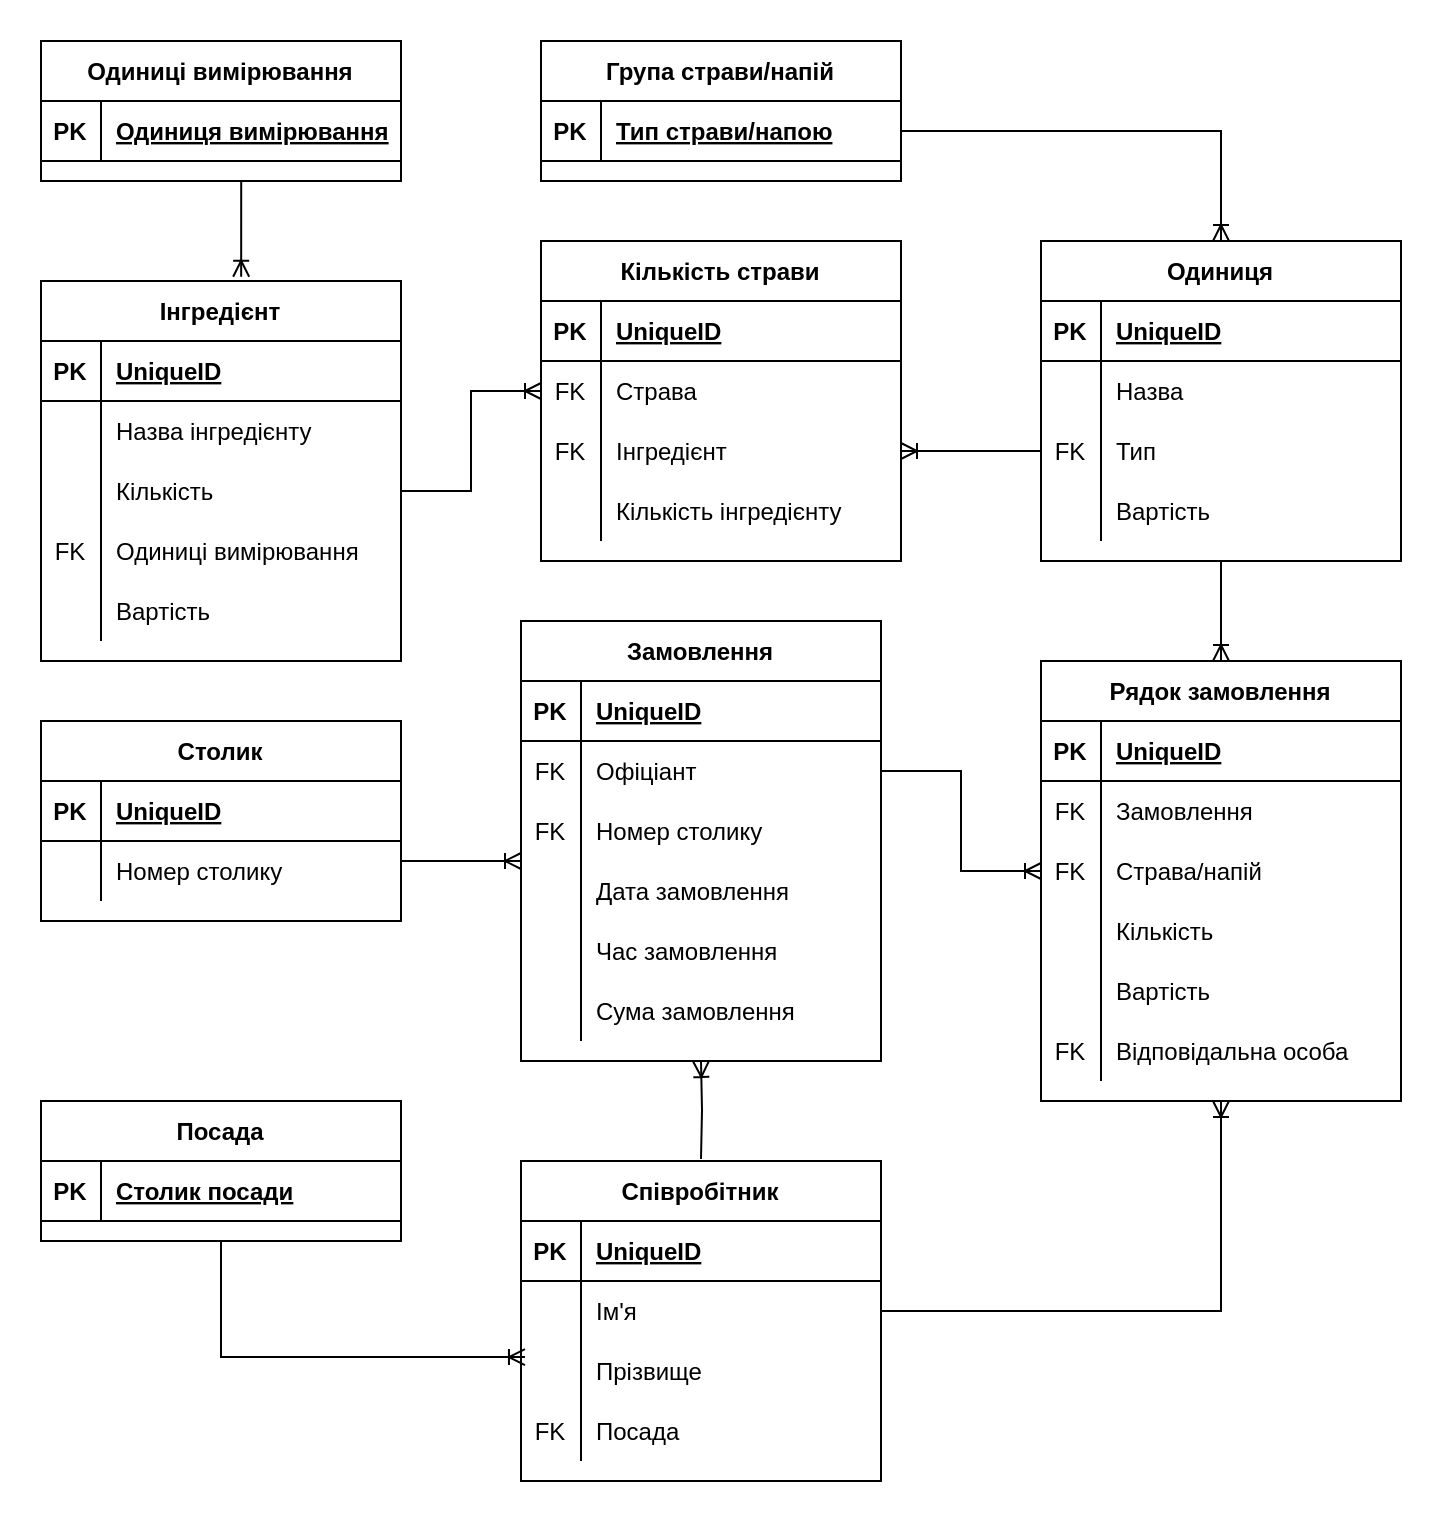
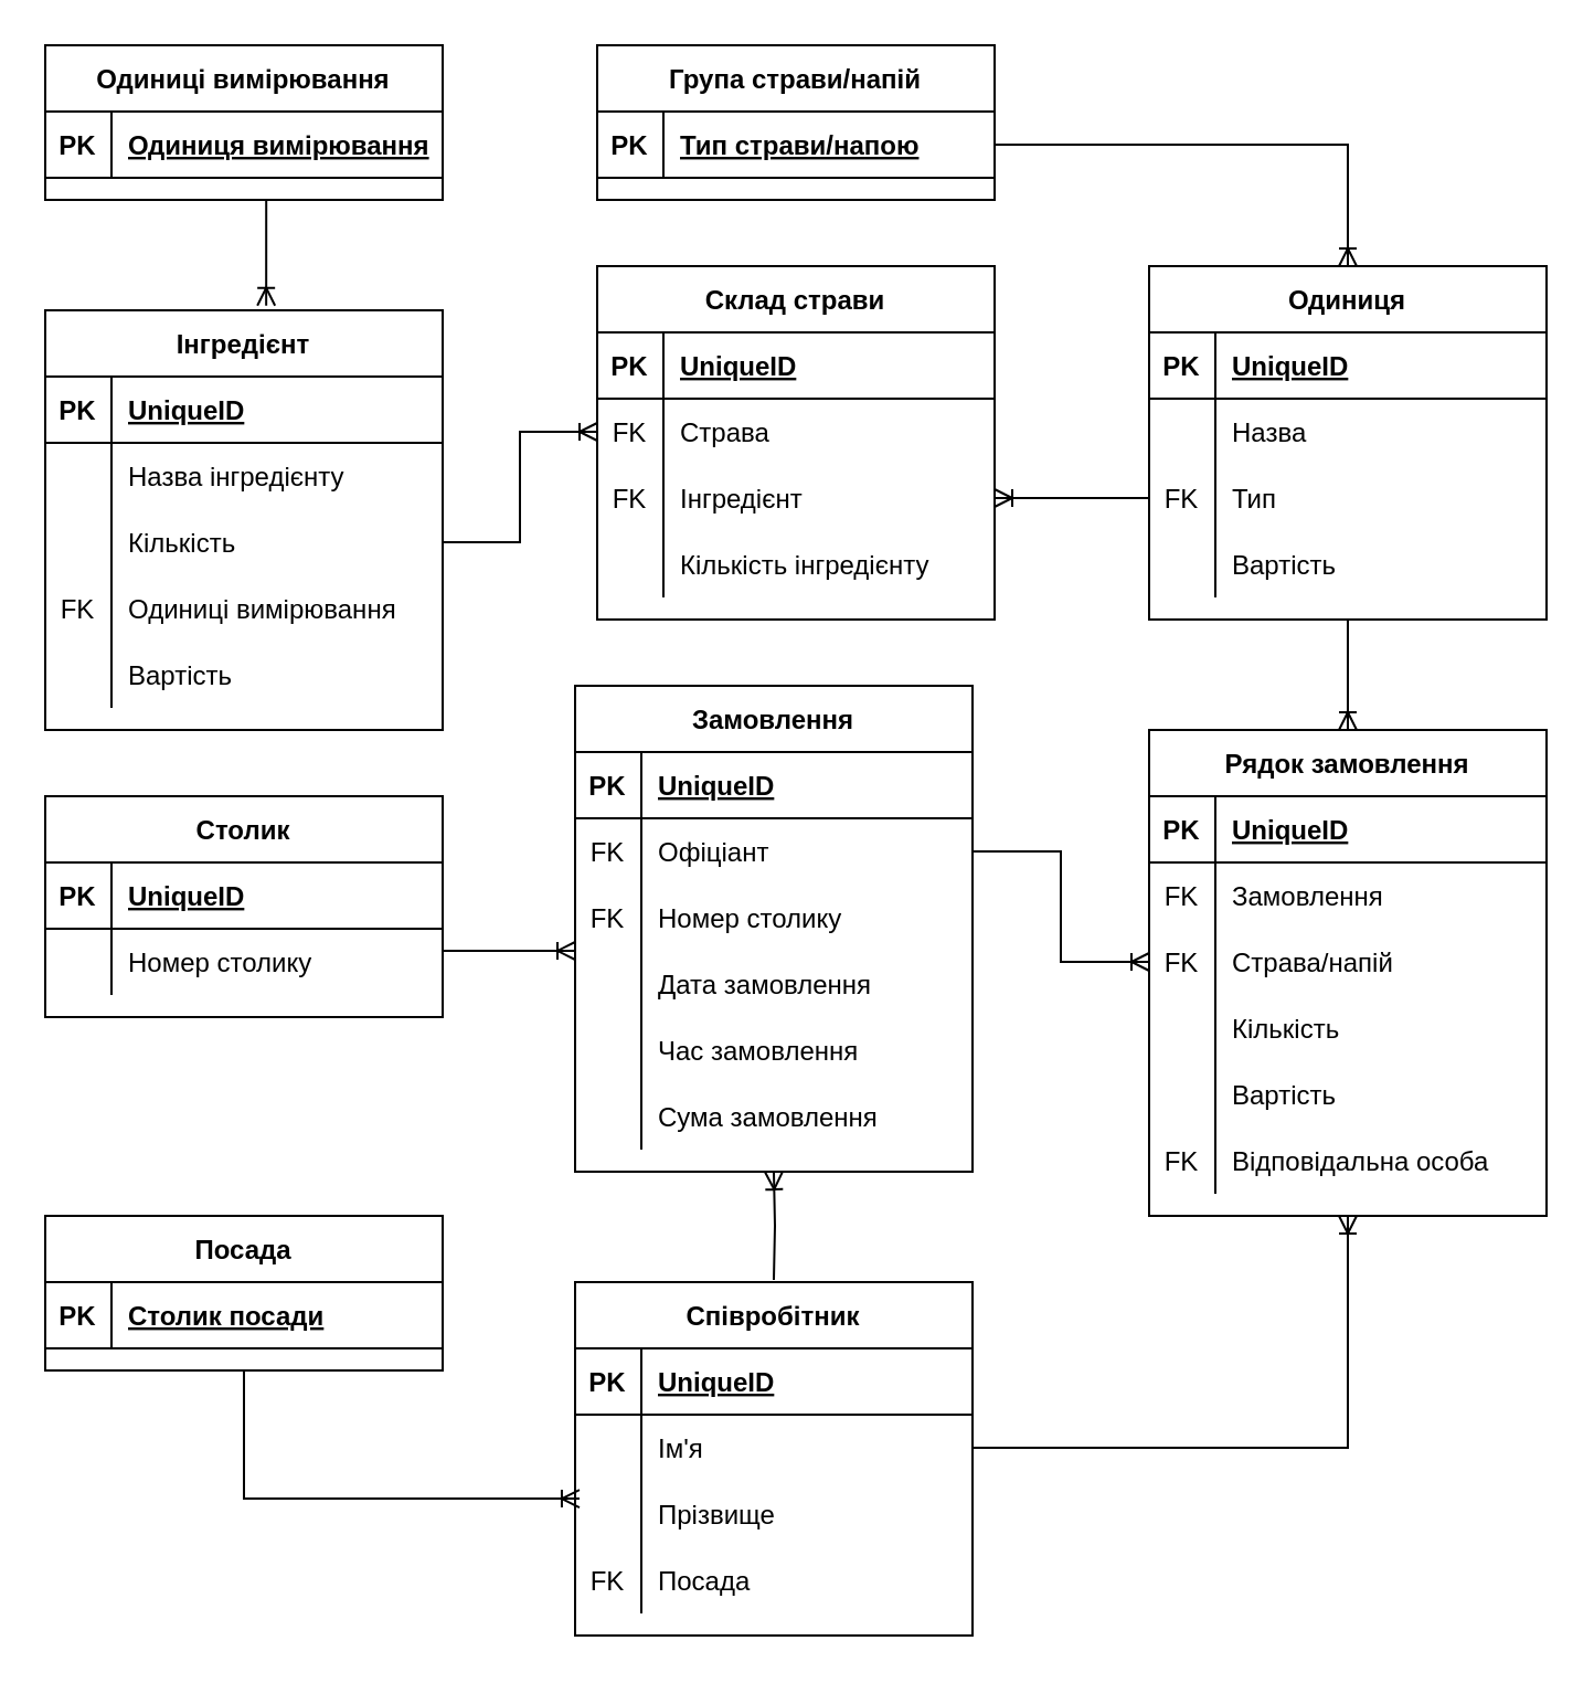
- <mxCell id="31" value="Кількість страви" style="shape=table;startSize=30;container=1;collapsible=1;childLayout=tableLayout;fixedRows=1;rowLines=0;fontStyle=1;align=center;resizeLast=1;" parent="1" vertex="1"><mxGeometry x="270" y="120" width="180" height="160" as="geometry" /></mxCell>
+ <mxCell id="31" value="Склад страви" style="shape=table;startSize=30;container=1;collapsible=1;childLayout=tableLayout;fixedRows=1;rowLines=0;fontStyle=1;align=center;resizeLast=1;" parent="1" vertex="1"><mxGeometry x="270" y="120" width="180" height="160" as="geometry" /></mxCell>
